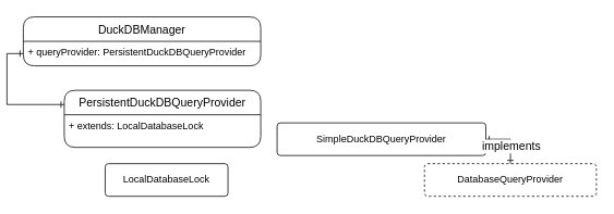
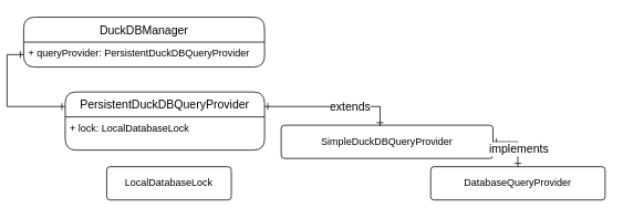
+ <mxCell id="9" style="edgeStyle=orthogonalEdgeStyle;rounded=0;orthogonalLoop=1;jettySize=auto;html=1;exitX=1;exitY=0.25;exitDx=0;exitDy=0;entryX=0.467;entryY=0.025;entryDx=0;entryDy=0;strokeColor=default;endArrow=ERone;endFill=0;startArrow=ERone;startFill=0;entryPerimeter=0;" edge="1" parent="1" source="4" target="6"><mxGeometry relative="1" as="geometry"><mxPoint x="400" y="30" as="sourcePoint" /><mxPoint x="480" y="92.5" as="targetPoint" /></mxGeometry></mxCell>
+ <mxCell id="10" value="extends" style="edgeLabel;html=1;align=center;verticalAlign=middle;resizable=0;points=[];fontSize=14;" vertex="1" connectable="0" parent="9"><mxGeometry x="0.259" relative="1" as="geometry"><mxPoint as="offset" /></mxGeometry></mxCell>
- <mxCell id="5" value="+ extends: LocalDatabaseLock" style="align=left;strokeColor=none;fillColor=none;spacingLeft=4;fontSize=12;verticalAlign=top;resizable=0;rotatable=0;part=1;" vertex="1" parent="4"><mxGeometry y="30" width="240" height="40" as="geometry" /></mxCell>
+ <mxCell id="5" value="+ lock: LocalDatabaseLock" style="align=left;strokeColor=none;fillColor=none;spacingLeft=4;fontSize=12;verticalAlign=top;resizable=0;rotatable=0;part=1;" vertex="1" parent="4"><mxGeometry y="30" width="240" height="40" as="geometry" /></mxCell>
- <mxCell id="11" value="DatabaseQueryProvider" style="rounded=1;arcSize=10;whiteSpace=wrap;html=1;align=center;dashed=1;" vertex="1" parent="1"><mxGeometry x="510" y="200" width="210" height="40" as="geometry" /></mxCell>
+ <mxCell id="11" value="DatabaseQueryProvider" style="rounded=1;arcSize=10;whiteSpace=wrap;html=1;align=center;" vertex="1" parent="1"><mxGeometry x="510" y="200" width="210" height="40" as="geometry" /></mxCell>
